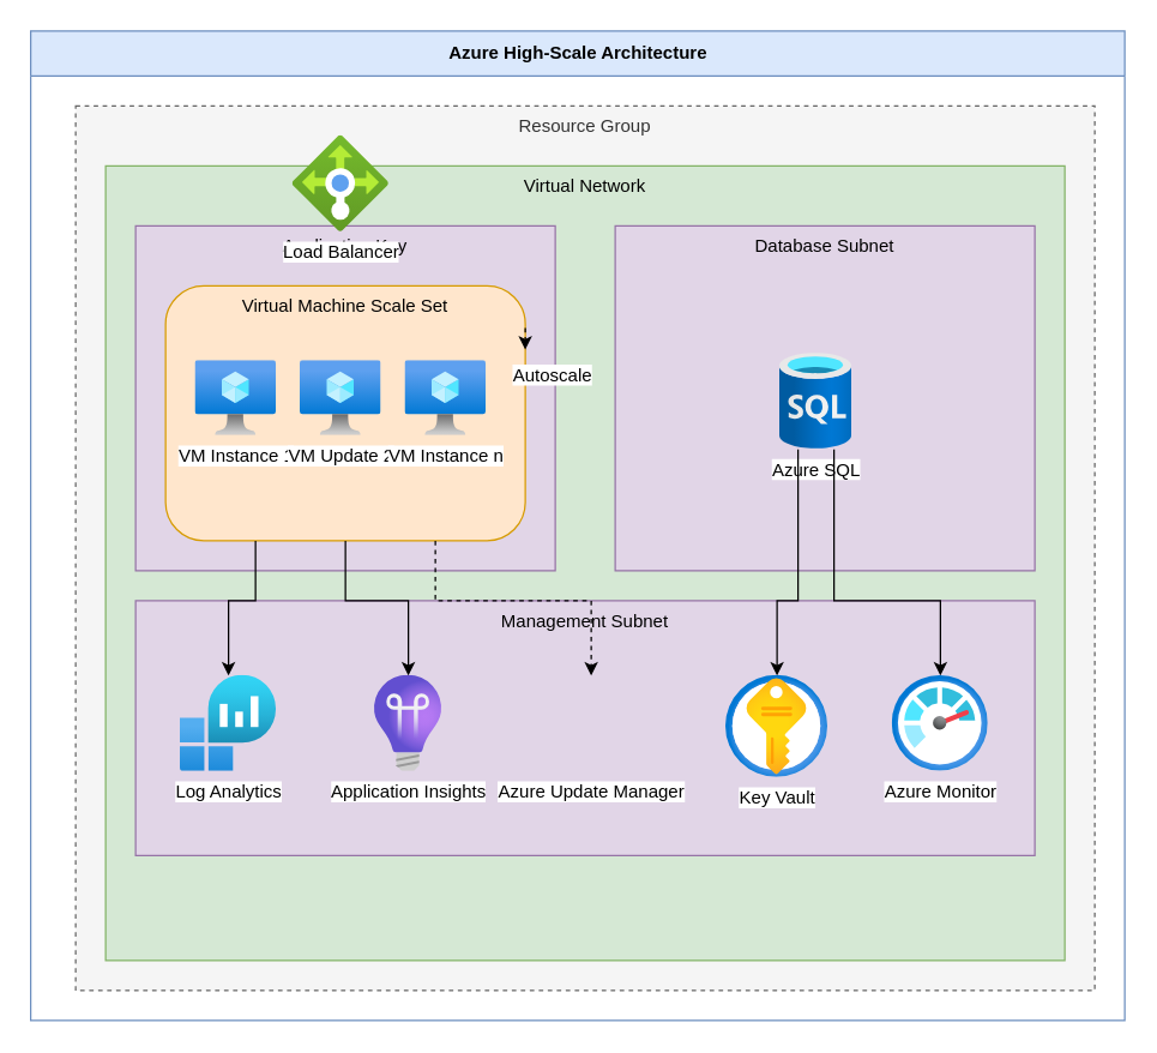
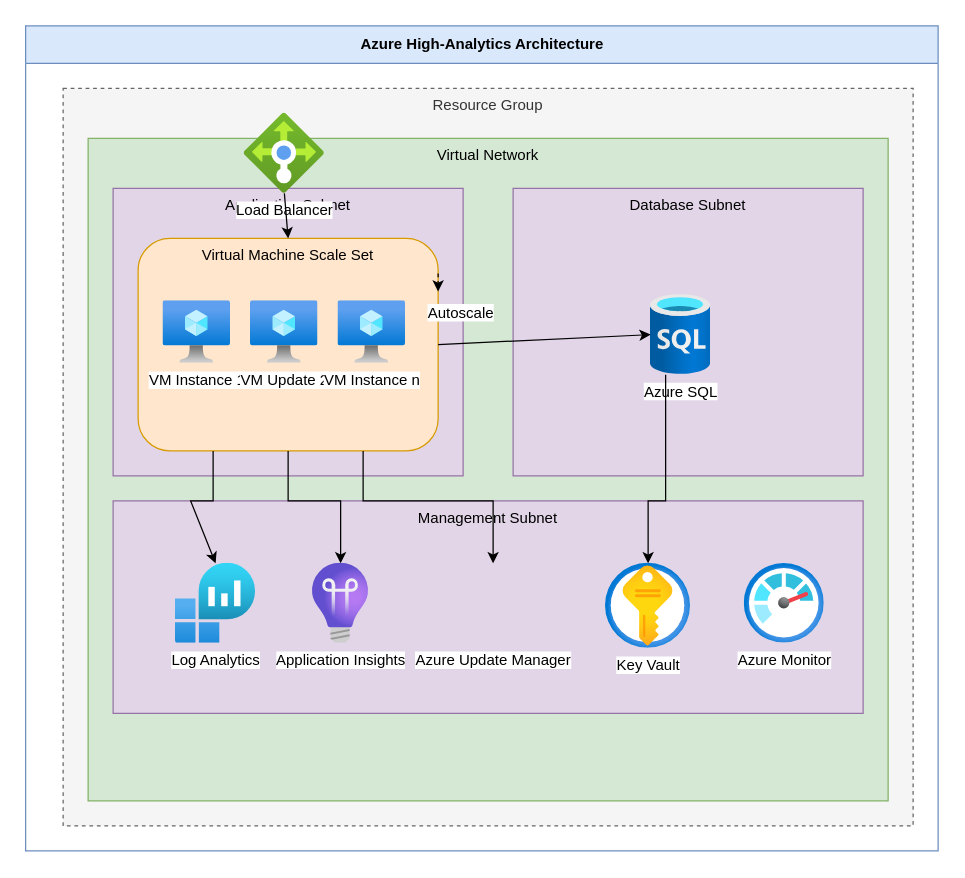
- <mxCell id="2" value="Azure High-Scale Architecture" style="swimlane;html=1;startSize=30;horizontal=1;containerType=tree;glass=0;fillColor=#dae8fc;strokeColor=#6c8ebf;" parent="1" vertex="1"><mxGeometry x="20" y="20" width="730" height="660" as="geometry" /></mxCell>
+ <mxCell id="2" value="Azure High-Analytics Architecture" style="swimlane;html=1;startSize=30;horizontal=1;containerType=tree;glass=0;fillColor=#dae8fc;strokeColor=#6c8ebf;" parent="1" vertex="1"><mxGeometry x="20" y="20" width="730" height="660" as="geometry" /></mxCell>
- <mxCell id="5" value="Application Key" style="rounded=0;whiteSpace=wrap;html=1;fillColor=#e1d5e7;strokeColor=#9673a6;verticalAlign=top;" vertex="1" parent="2"><mxGeometry x="70" y="130" width="280" height="230" as="geometry" /></mxCell>
+ <mxCell id="5" value="Application Subnet" style="rounded=0;whiteSpace=wrap;html=1;fillColor=#e1d5e7;strokeColor=#9673a6;verticalAlign=top;" vertex="1" parent="2"><mxGeometry x="70" y="130" width="280" height="230" as="geometry" /></mxCell>
+ <mxCell id="20" value="" style="endArrow=classic;html=1;rounded=0;exitX=0.5;exitY=1;exitDx=0;exitDy=0;entryX=0.5;entryY=0;entryDx=0;entryDy=0;" edge="1" parent="2" source="12" target="8"><mxGeometry width="50" height="50" relative="1" as="geometry"><mxPoint x="370" y="350" as="sourcePoint" /><mxPoint x="420" y="300" as="targetPoint" /></mxGeometry></mxCell>
+ <mxCell id="21" value="" style="endArrow=classic;html=1;rounded=0;exitX=1;exitY=0.5;exitDx=0;exitDy=0;entryX=0;entryY=0.5;entryDx=0;entryDy=0;" edge="1" parent="2" source="8" target="13"><mxGeometry width="50" height="50" relative="1" as="geometry"><mxPoint x="370" y="350" as="sourcePoint" /><mxPoint x="420" y="300" as="targetPoint" /></mxGeometry></mxCell>
- <mxCell id="24" value="" style="endArrow=classic;html=1;rounded=0;exitX=0.75;exitY=1;exitDx=0;exitDy=0;entryX=0.5;entryY=0;entryDx=0;entryDy=0;dashed=1;" edge="1" parent="2" source="8" target="16"><mxGeometry width="50" height="50" relative="1" as="geometry"><mxPoint x="370" y="350" as="sourcePoint" /><mxPoint x="420" y="300" as="targetPoint" /><Array as="points"><mxPoint x="270" y="380" /><mxPoint x="374" y="380" /></Array></mxGeometry></mxCell>
+ <mxCell id="24" value="" style="endArrow=classic;html=1;rounded=0;exitX=0.75;exitY=1;exitDx=0;exitDy=0;entryX=0.5;entryY=0;entryDx=0;entryDy=0;" edge="1" parent="2" source="8" target="16"><mxGeometry width="50" height="50" relative="1" as="geometry"><mxPoint x="370" y="350" as="sourcePoint" /><mxPoint x="420" y="300" as="targetPoint" /><Array as="points"><mxPoint x="270" y="380" /><mxPoint x="374" y="380" /></Array></mxGeometry></mxCell>
- <mxCell id="26" value="" style="endArrow=classic;html=1;rounded=0;exitX=0.75;exitY=1;exitDx=0;exitDy=0;entryX=0.5;entryY=0;entryDx=0;entryDy=0;" edge="1" parent="2" source="13" target="18"><mxGeometry width="50" height="50" relative="1" as="geometry"><mxPoint x="370" y="350" as="sourcePoint" /><mxPoint x="420" y="300" as="targetPoint" /><Array as="points"><mxPoint x="536" y="380" /><mxPoint x="607" y="380" /></Array></mxGeometry></mxCell>
- <mxCell id="14" value="Log Analytics" style="aspect=fixed;html=1;points=[];align=center;image;fontSize=12;image=img/lib/azure2/analytics/Log_Analytics_Workspaces.svg;" vertex="1" parent="2"><mxGeometry x="100" y="430" width="64" height="64" as="geometry" /></mxCell>
+ <mxCell id="14" value="Log Analytics" style="aspect=fixed;html=1;points=[];align=center;image;fontSize=12;image=img/lib/azure2/analytics/Log_Analytics_Workspaces.svg;" vertex="1" parent="2"><mxGeometry x="120" y="430" width="64" height="64" as="geometry" /></mxCell>
